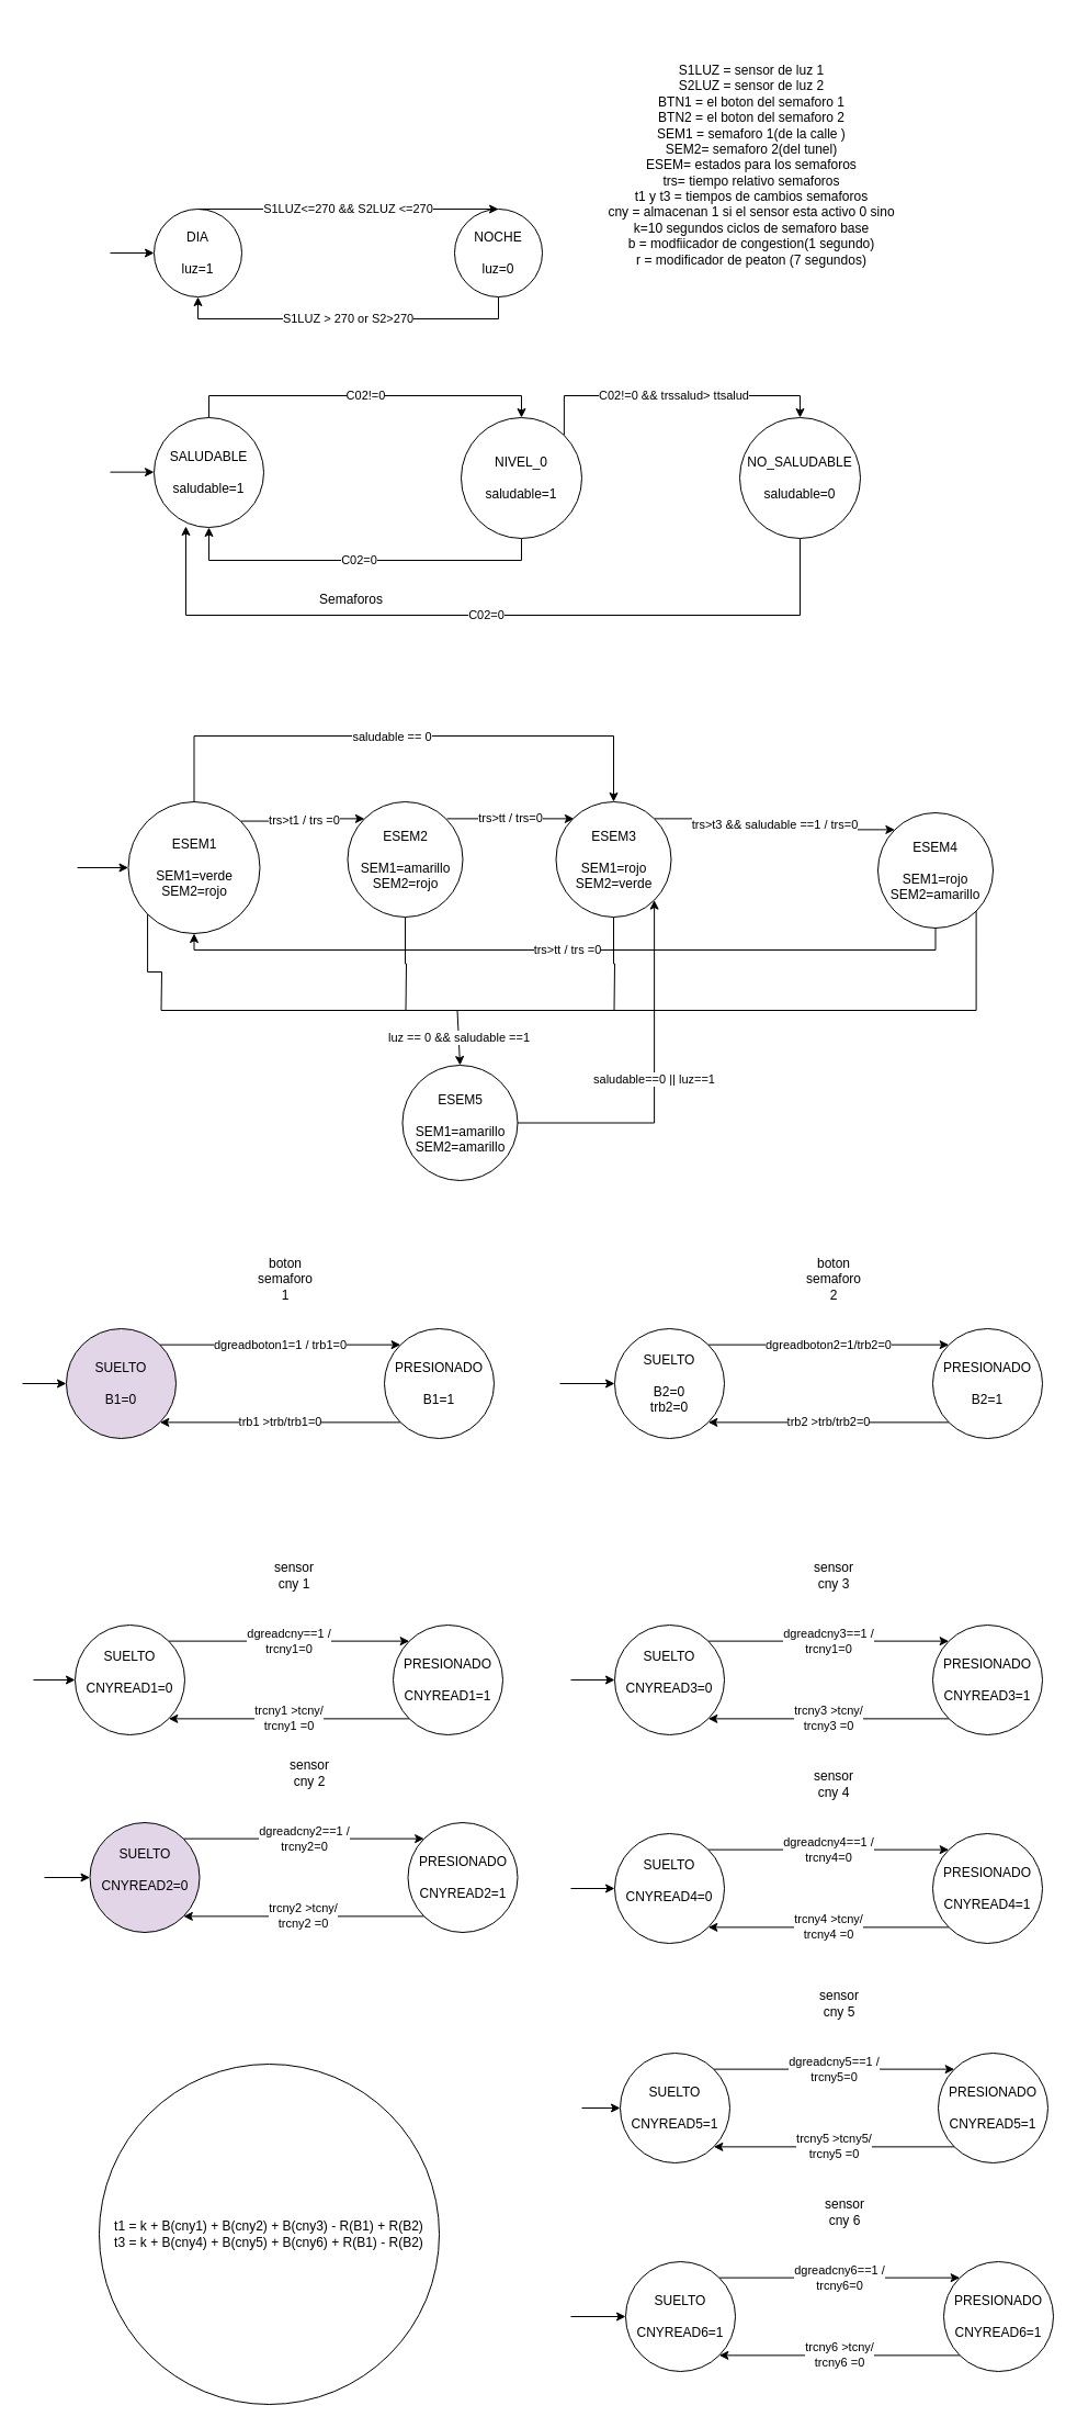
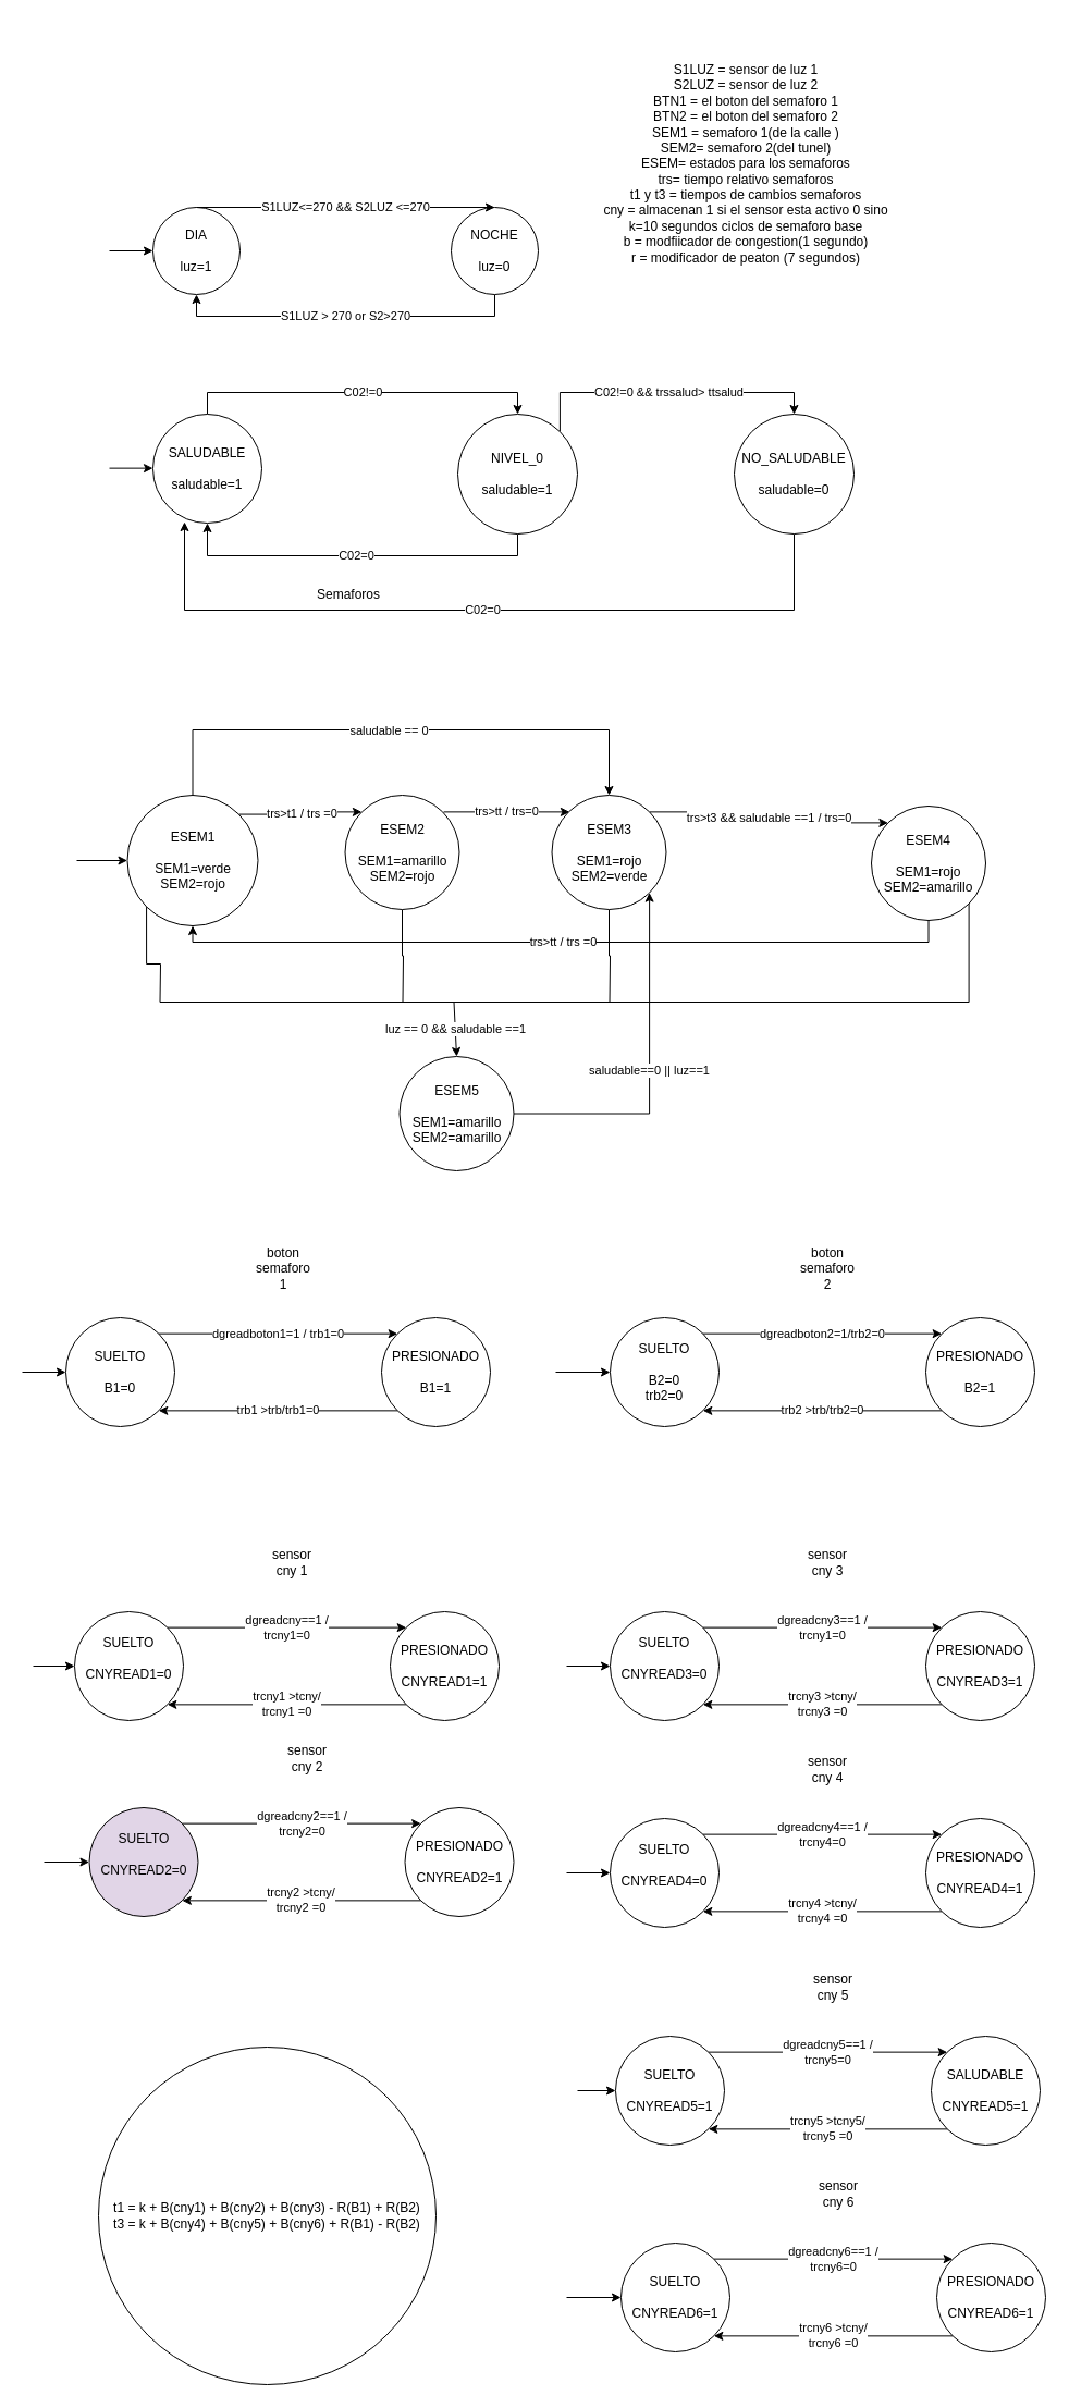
- <mxCell id="35" value="&lt;div&gt;SUELTO&lt;/div&gt;&lt;div&gt;&lt;br&gt;&lt;/div&gt;&lt;div&gt;B1=0&lt;br&gt;&lt;/div&gt;" style="ellipse;whiteSpace=wrap;html=1;aspect=fixed;fillColor=#e1d5e7;" vertex="1" parent="1"><mxGeometry x="60" y="1210" width="100" height="100" as="geometry" /></mxCell>
+ <mxCell id="35" value="&lt;div&gt;SUELTO&lt;/div&gt;&lt;div&gt;&lt;br&gt;&lt;/div&gt;&lt;div&gt;B1=0&lt;br&gt;&lt;/div&gt;" style="ellipse;whiteSpace=wrap;html=1;aspect=fixed;" vertex="1" parent="1"><mxGeometry x="60" y="1210" width="100" height="100" as="geometry" /></mxCell>
- <mxCell id="56" value="&lt;div&gt;PRESIONADO&lt;/div&gt;&lt;div&gt;&lt;br&gt;&lt;/div&gt;&lt;div&gt;CNYREAD5=1&lt;/div&gt;" style="ellipse;whiteSpace=wrap;html=1;aspect=fixed;" vertex="1" parent="1"><mxGeometry x="855" y="1870" width="100" height="100" as="geometry" /></mxCell>
+ <mxCell id="56" value="&lt;div&gt;SALUDABLE&lt;/div&gt;&lt;div&gt;&lt;br&gt;&lt;/div&gt;&lt;div&gt;CNYREAD5=1&lt;/div&gt;" style="ellipse;whiteSpace=wrap;html=1;aspect=fixed;" vertex="1" parent="1"><mxGeometry x="855" y="1870" width="100" height="100" as="geometry" /></mxCell>
